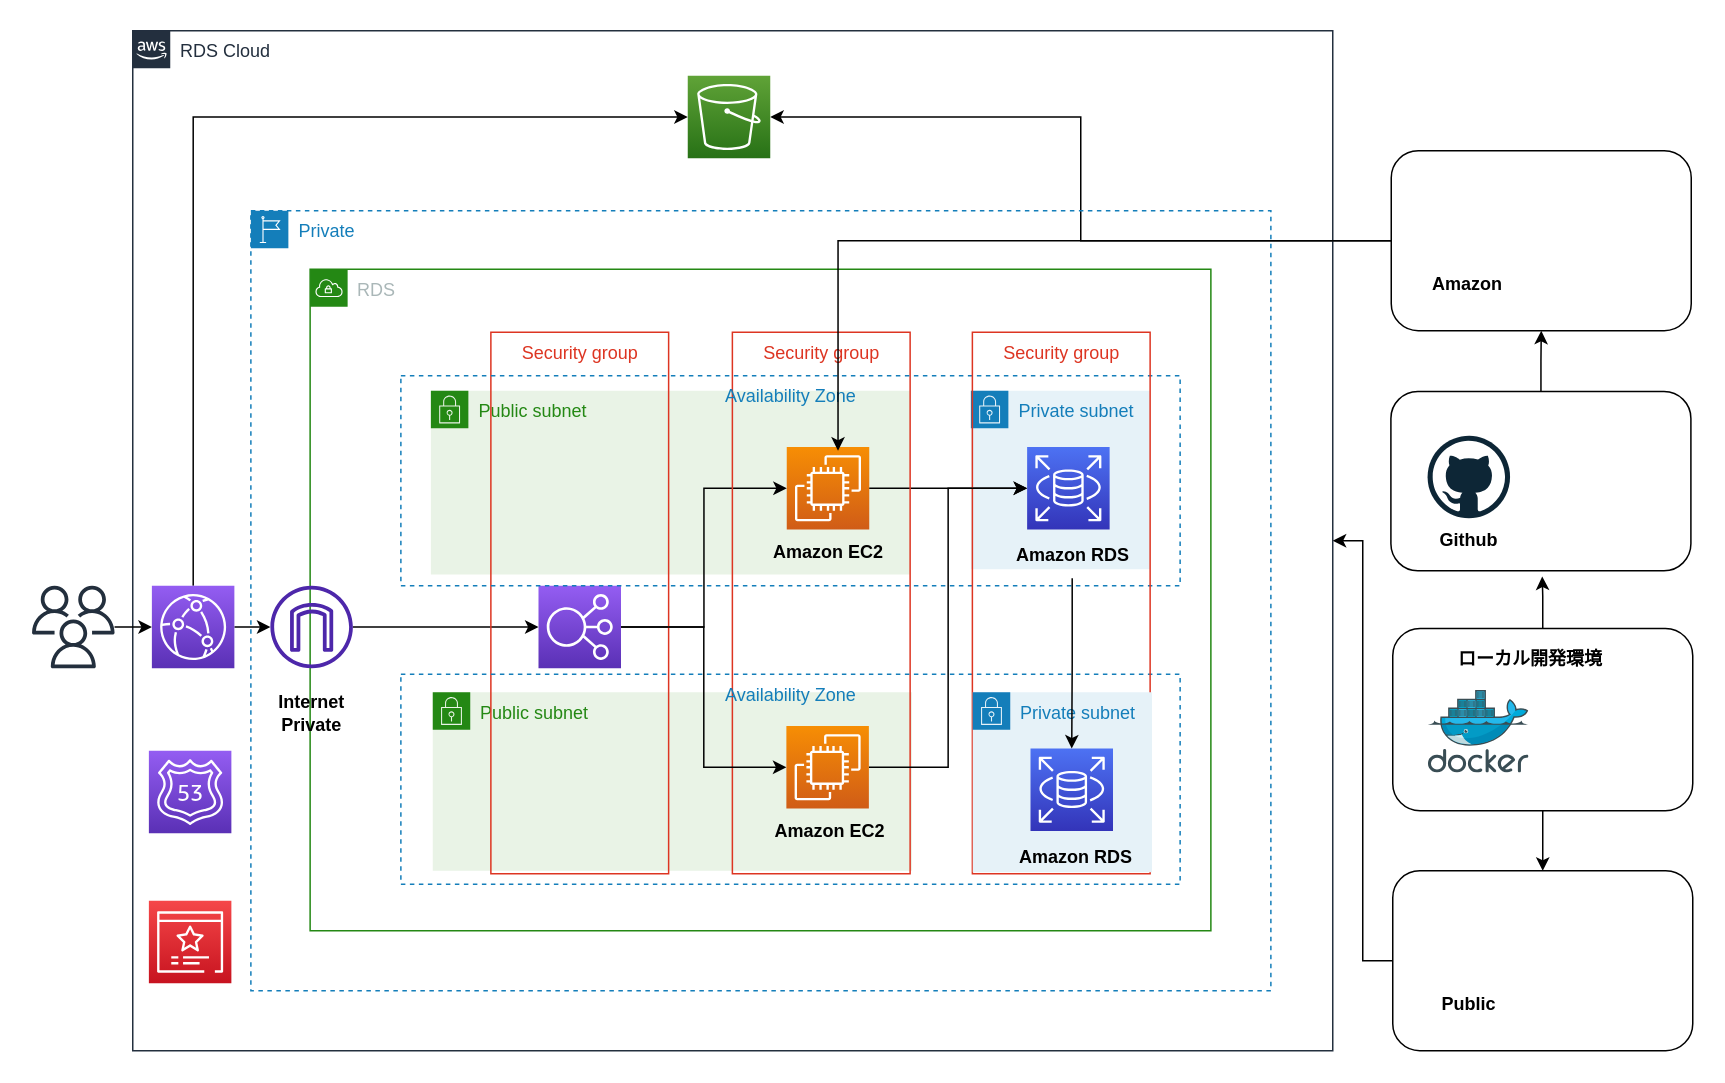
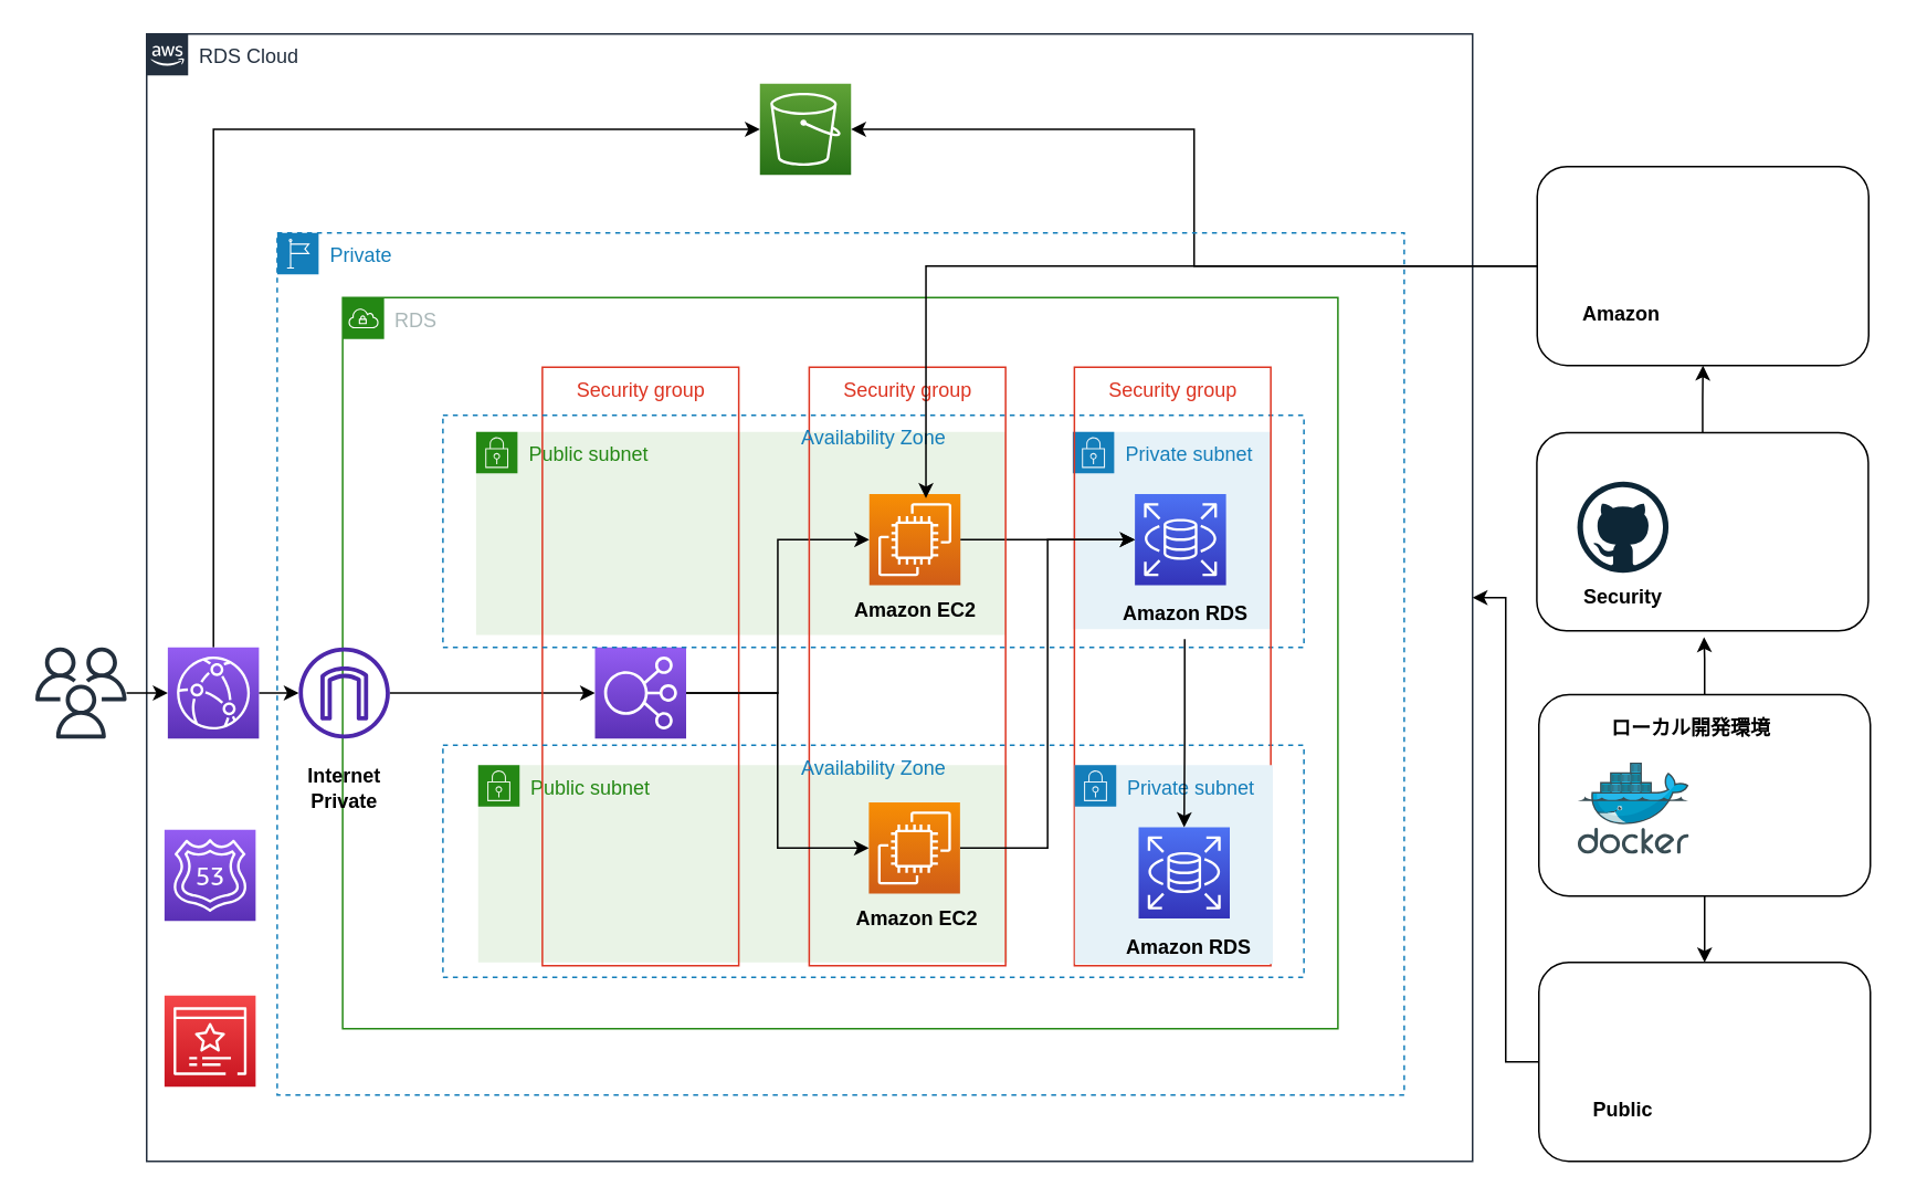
- <mxCell id="45" value="&lt;b&gt;Github&lt;/b&gt;" style="text;html=1;strokeColor=none;fillColor=none;align=center;verticalAlign=middle;whiteSpace=wrap;rounded=0;" parent="1" vertex="1"><mxGeometry x="921.97" y="345" width="113.5" height="30" as="geometry" /></mxCell>
+ <mxCell id="45" value="&lt;b&gt;Security&lt;/b&gt;" style="text;html=1;strokeColor=none;fillColor=none;align=center;verticalAlign=middle;whiteSpace=wrap;rounded=0;" parent="1" vertex="1"><mxGeometry x="921.97" y="345" width="113.5" height="30" as="geometry" /></mxCell>
